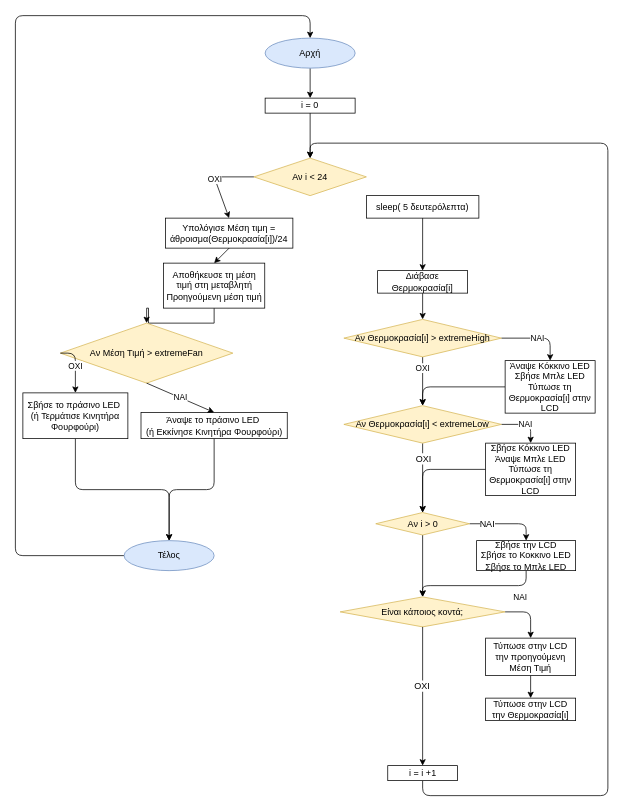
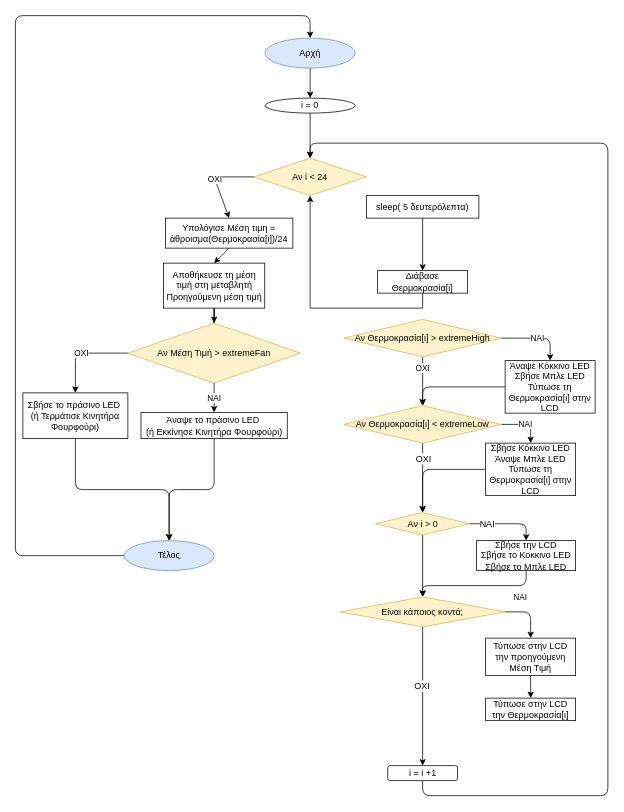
- <mxCell id="2" value="i = 0" style="rounded=0;whiteSpace=wrap;html=1;" parent="1" vertex="1"><mxGeometry x="353" y="130" width="120" height="20" as="geometry" /></mxCell>
+ <mxCell id="2" value="i = 0" style="ellipse;whiteSpace=wrap;html=1;" parent="1" vertex="1"><mxGeometry x="353" y="130" width="120" height="20" as="geometry" /></mxCell>
- <mxCell id="6" style="edgeStyle=orthogonalEdgeStyle;rounded=0;orthogonalLoop=1;jettySize=auto;html=1;exitX=0.5;exitY=1;exitDx=0;exitDy=0;entryX=0.5;entryY=0;entryDx=0;entryDy=0;" parent="1" source="7" target="36" edge="1"><mxGeometry relative="1" as="geometry" /></mxCell>
+ <mxCell id="6" style="edgeStyle=orthogonalEdgeStyle;rounded=0;orthogonalLoop=1;jettySize=auto;html=1;exitX=0.5;exitY=1;exitDx=0;exitDy=0;" parent="1" source="7" target="3" edge="1"><mxGeometry relative="1" as="geometry" /></mxCell>
- <mxCell id="25" value="Αν Μέση Τιμή &amp;gt; extremeFan" style="rhombus;whiteSpace=wrap;html=1;fillColor=#fff2cc;strokeColor=#d6b656;" parent="1" vertex="1"><mxGeometry x="80" y="430" width="230" height="80" as="geometry" /></mxCell>
+ <mxCell id="25" value="Αν Μέση Τιμή &amp;gt; extremeFan" style="rhombus;whiteSpace=wrap;html=1;fillColor=#fff2cc;strokeColor=#d6b656;" parent="1" vertex="1"><mxGeometry x="170" y="430" width="230" height="80" as="geometry" /></mxCell>
- <mxCell id="18" value="i = i +1" style="rounded=0;whiteSpace=wrap;html=1;" parent="1" vertex="1"><mxGeometry x="516.5" y="1020" width="93" height="20" as="geometry" /></mxCell>
+ <mxCell id="18" value="i = i +1" style="whiteSpace=wrap;html=1;rounded=1;" parent="1" vertex="1"><mxGeometry x="516.5" y="1020" width="93" height="20" as="geometry" /></mxCell>
